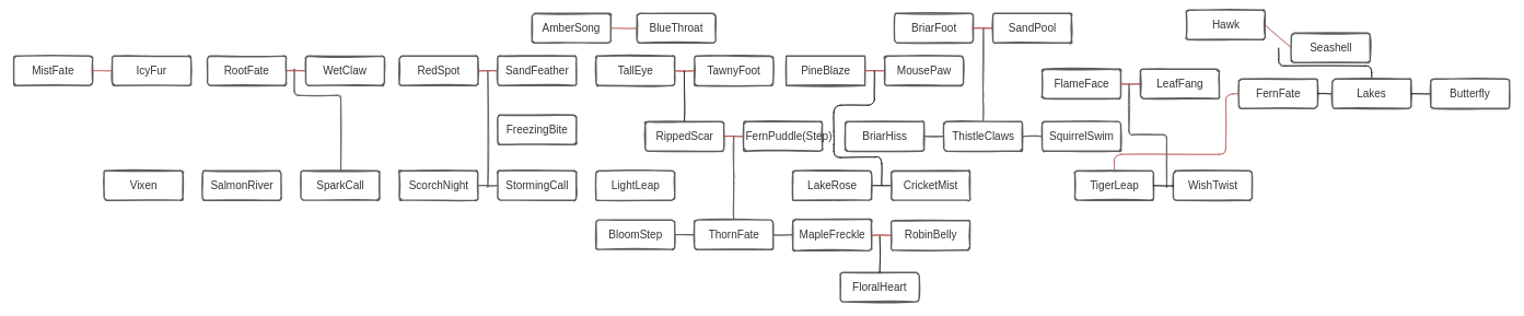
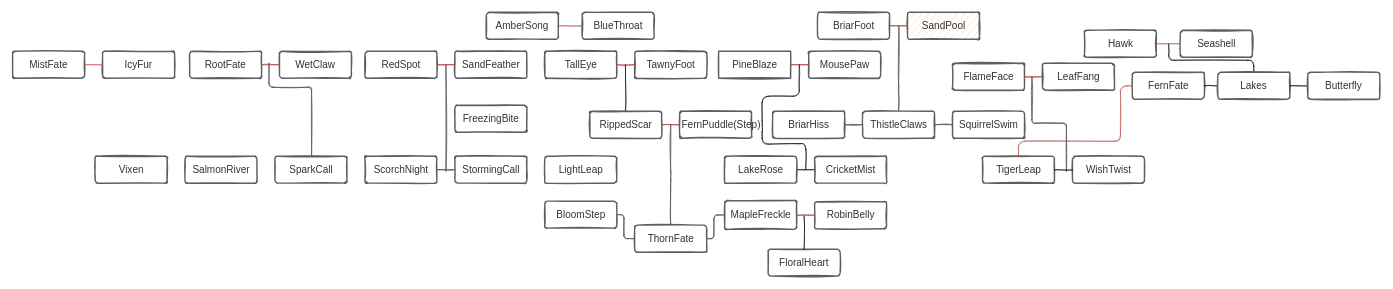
- <mxCell id="62" value="Hawk" style="html=1;overflow=block;blockSpacing=1;whiteSpace=wrap;;whiteSpace=wrap;fontSize=16.7;fontColor=#333333;spacing=3.8;strokeColor=#5e5e5e;strokeOpacity=100;absoluteArcSize=1;arcSize=9;strokeWidth=2.3;rounded=1;sketch=1;" parent="1" vertex="1"><mxGeometry x="1807.5" y="15" width="120" height="45" as="geometry" /></mxCell>
+ <mxCell id="62" value="Hawk" style="html=1;overflow=block;blockSpacing=1;whiteSpace=wrap;;whiteSpace=wrap;fontSize=16.7;fontColor=#333333;spacing=3.8;strokeColor=#5e5e5e;strokeOpacity=100;absoluteArcSize=1;arcSize=9;strokeWidth=2.3;rounded=1;sketch=1;" parent="1" vertex="1"><mxGeometry x="1807.5" y="50" width="120" height="45" as="geometry" /></mxCell>
- <mxCell id="37" value="SandPool" style="html=1;overflow=block;blockSpacing=1;whiteSpace=wrap;;whiteSpace=wrap;fontSize=16.7;fontColor=#333333;spacing=3.8;strokeColor=#5e5e5e;strokeOpacity=100;absoluteArcSize=1;arcSize=9;strokeWidth=2.3;rounded=1;sketch=1;" parent="1" vertex="1"><mxGeometry x="1512.5" y="20" width="120" height="45" as="geometry" /></mxCell>
+ <mxCell id="37" value="SandPool" style="html=1;overflow=block;blockSpacing=1;whiteSpace=wrap;whiteSpace=wrap;fontSize=16.7;fontColor=#333333;spacing=3.8;strokeColor=#5e5e5e;strokeOpacity=100;absoluteArcSize=1;arcSize=9;strokeWidth=2.3;rounded=1;sketch=1;fillColor=#ffe6cc;" parent="1" vertex="1"><mxGeometry x="1512.5" y="20" width="120" height="45" as="geometry" /></mxCell>
- <mxCell id="18" value="ThornFate" style="html=1;overflow=block;blockSpacing=1;whiteSpace=wrap;;whiteSpace=wrap;fontSize=16.7;fontColor=#333333;spacing=3.8;strokeColor=#5e5e5e;strokeOpacity=100;absoluteArcSize=1;arcSize=9;strokeWidth=2.3;rounded=1;sketch=1;" parent="1" vertex="1"><mxGeometry x="1057.5" y="335" width="120" height="45" as="geometry" /></mxCell>
+ <mxCell id="18" value="ThornFate" style="html=1;overflow=block;blockSpacing=1;whiteSpace=wrap;;whiteSpace=wrap;fontSize=16.7;fontColor=#333333;spacing=3.8;strokeColor=#5e5e5e;strokeOpacity=100;absoluteArcSize=1;arcSize=9;strokeWidth=2.3;rounded=1;sketch=1;" parent="1" vertex="1"><mxGeometry x="1057.5" y="375" width="120" height="45" as="geometry" /></mxCell>
